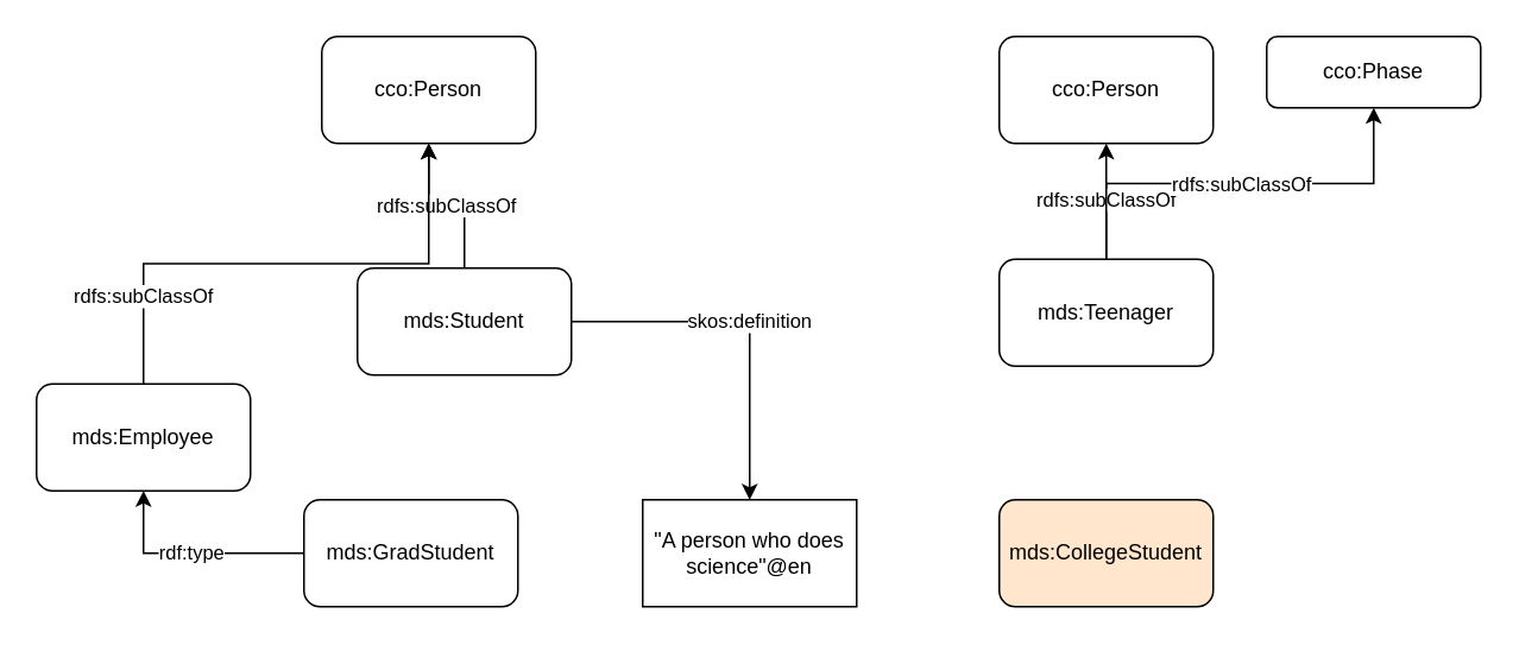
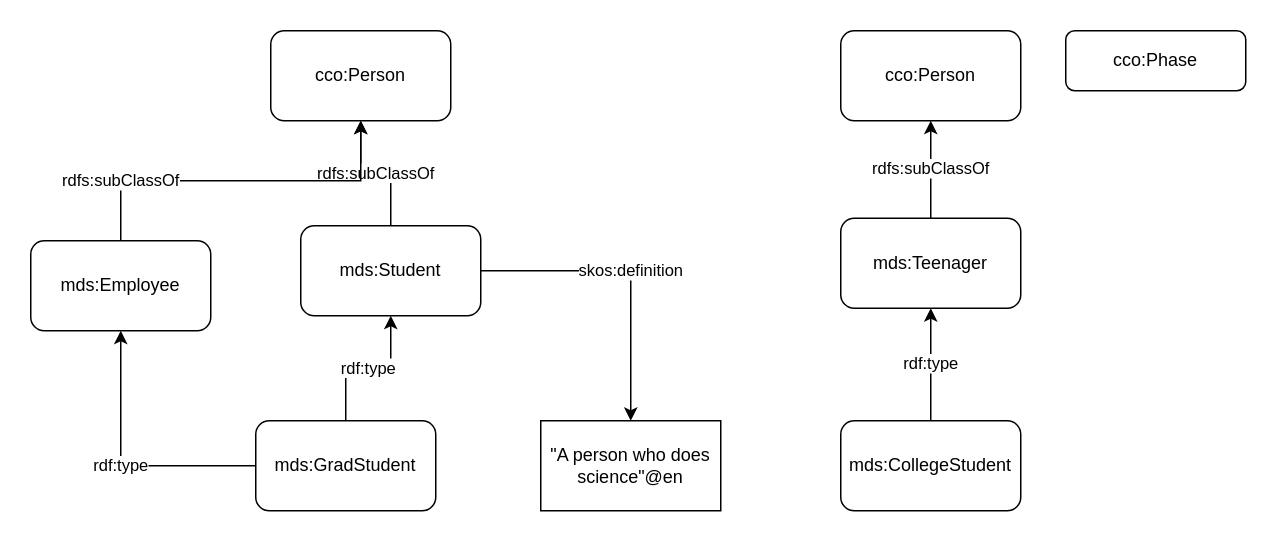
- <mxCell id="14" value="rdfs:subClassOf" style="edgeStyle=orthogonalEdgeStyle;rounded=0;orthogonalLoop=1;jettySize=auto;html=1;exitX=0.5;exitY=0;exitDx=0;exitDy=0;entryX=0.5;entryY=1;entryDx=0;entryDy=0;" edge="1" parent="1" source="15" target="18"><mxGeometry relative="1" as="geometry" /></mxCell>
- <mxCell id="11" value="mds:Employee" style="rounded=1;whiteSpace=wrap;html=1;" vertex="1" parent="1"><mxGeometry x="20" y="215" width="120" height="60" as="geometry" /></mxCell>
+ <mxCell id="11" value="mds:Employee" style="rounded=1;whiteSpace=wrap;html=1;" vertex="1" parent="1"><mxGeometry x="20" y="160" width="120" height="60" as="geometry" /></mxCell>
+ <mxCell id="5" value="rdf:type" style="edgeStyle=orthogonalEdgeStyle;rounded=0;orthogonalLoop=1;jettySize=auto;html=1;" parent="1" source="7" target="4" edge="1"><mxGeometry relative="1" as="geometry" /></mxCell>
+ <mxCell id="16" value="rdf:type" style="edgeStyle=orthogonalEdgeStyle;rounded=0;orthogonalLoop=1;jettySize=auto;html=1;" edge="1" parent="1" source="17" target="15"><mxGeometry relative="1" as="geometry" /></mxCell>
- <mxCell id="17" value="mds:CollegeStudent" style="rounded=1;whiteSpace=wrap;html=1;fillColor=#ffe6cc;" vertex="1" parent="1"><mxGeometry x="560" y="280" width="120" height="60" as="geometry" /></mxCell>
+ <mxCell id="17" value="mds:CollegeStudent" style="rounded=1;whiteSpace=wrap;html=1;" vertex="1" parent="1"><mxGeometry x="560" y="280" width="120" height="60" as="geometry" /></mxCell>
